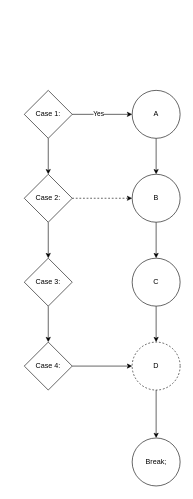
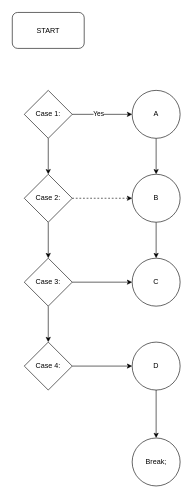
+ <mxCell id="14" value="START" style="rounded=1;whiteSpace=wrap;html=1;" parent="1" vertex="1"><mxGeometry x="20" y="20" width="120" height="60" as="geometry" /></mxCell>
+ <mxCell id="10" value="" style="edgeStyle=orthogonalEdgeStyle;rounded=0;orthogonalLoop=1;jettySize=auto;html=1;" parent="1" source="11" target="20" edge="1"><mxGeometry relative="1" as="geometry" /></mxCell>
- <mxCell id="19" value="" style="edgeStyle=orthogonalEdgeStyle;rounded=0;orthogonalLoop=1;jettySize=auto;html=1;" parent="1" source="20" target="22" edge="1"><mxGeometry relative="1" as="geometry" /></mxCell>
- <mxCell id="22" value="D" style="ellipse;whiteSpace=wrap;html=1;aspect=fixed;dashed=1;" parent="1" vertex="1"><mxGeometry x="220" y="570" width="80" height="80" as="geometry" /></mxCell>
+ <mxCell id="22" value="D" style="ellipse;whiteSpace=wrap;html=1;aspect=fixed;" parent="1" vertex="1"><mxGeometry x="220" y="570" width="80" height="80" as="geometry" /></mxCell>
